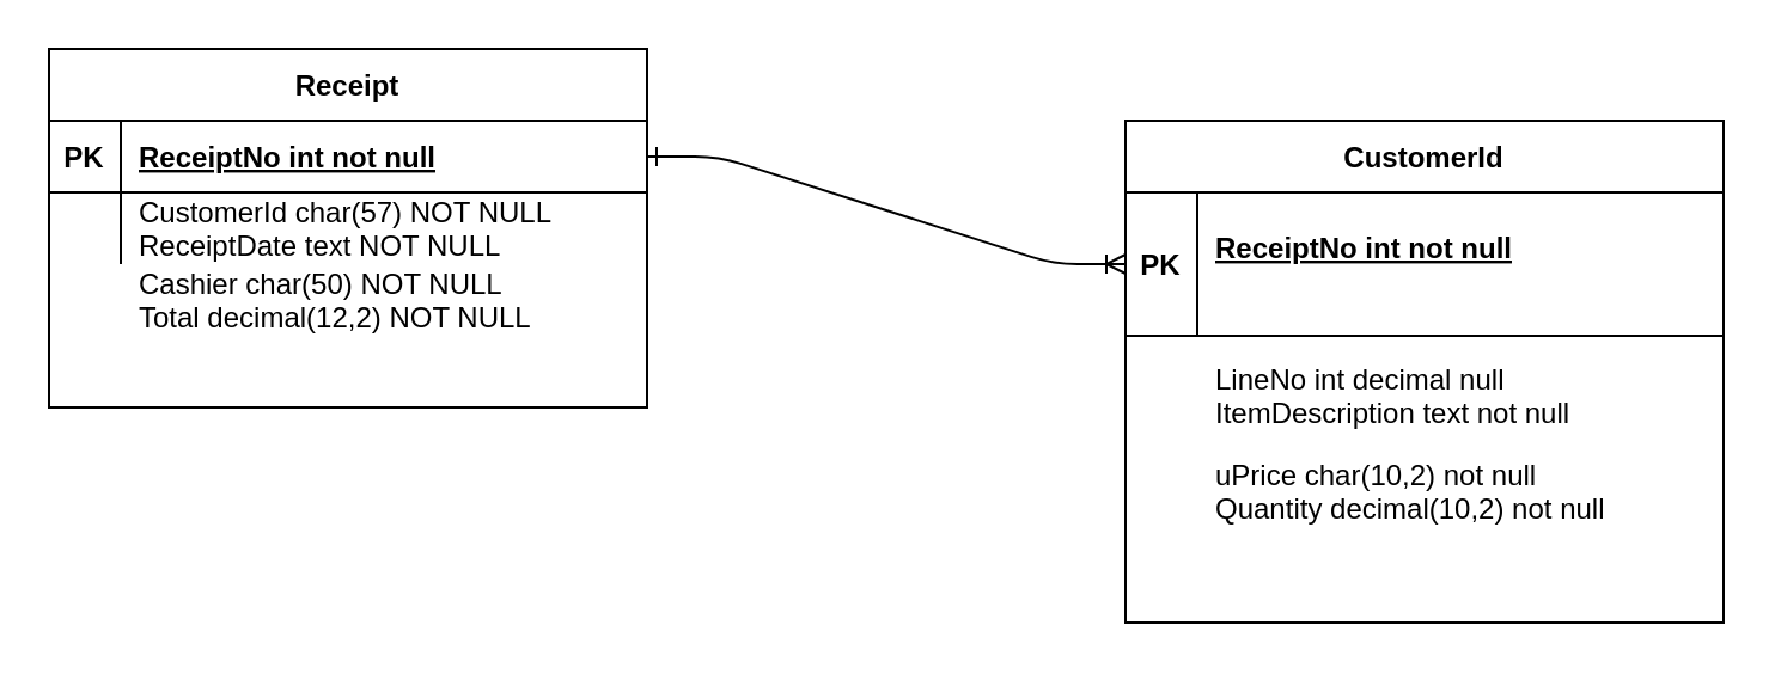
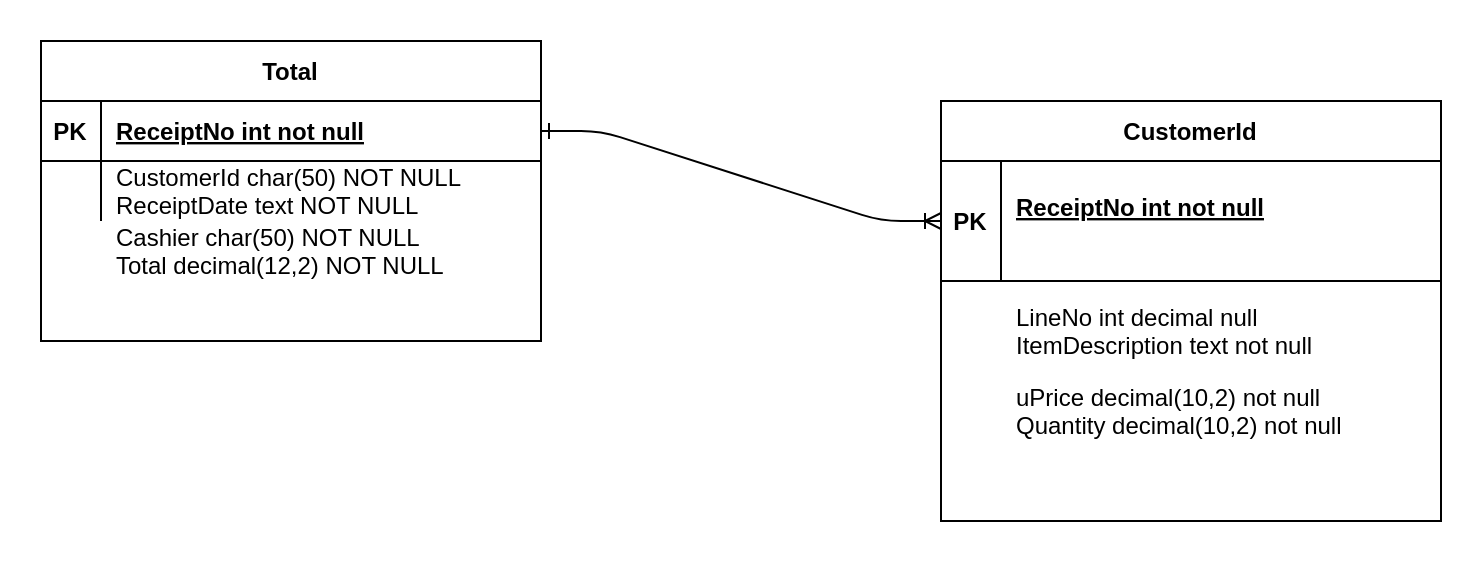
- <mxCell id="9" value="Receipt" style="shape=table;startSize=30;container=1;collapsible=1;childLayout=tableLayout;fixedRows=1;rowLines=0;fontStyle=1;align=center;resizeLast=1;" parent="1" vertex="1"><mxGeometry x="20" y="20" width="250" height="150" as="geometry" /></mxCell>
+ <mxCell id="9" value="Total" style="shape=table;startSize=30;container=1;collapsible=1;childLayout=tableLayout;fixedRows=1;rowLines=0;fontStyle=1;align=center;resizeLast=1;" parent="1" vertex="1"><mxGeometry x="20" y="20" width="250" height="150" as="geometry" /></mxCell>
- <mxCell id="15" value="CustomerId char(57) NOT NULL&#10;ReceiptDate text NOT NULL" style="shape=partialRectangle;overflow=hidden;connectable=0;fillColor=none;top=0;left=0;bottom=0;right=0;align=left;spacingLeft=6;" parent="13" vertex="1"><mxGeometry x="30" width="220" height="30" as="geometry" /></mxCell>
+ <mxCell id="15" value="CustomerId char(50) NOT NULL&#10;ReceiptDate text NOT NULL" style="shape=partialRectangle;overflow=hidden;connectable=0;fillColor=none;top=0;left=0;bottom=0;right=0;align=left;spacingLeft=6;" parent="13" vertex="1"><mxGeometry x="30" width="220" height="30" as="geometry" /></mxCell>
- <mxCell id="19" value="uPrice char(10,2) not null&#10;Quantity decimal(10,2) not null" style="shape=partialRectangle;overflow=hidden;connectable=0;fillColor=none;top=0;left=0;bottom=0;right=0;align=left;spacingLeft=6;" vertex="1" parent="1"><mxGeometry x="500" y="180" width="220" height="50" as="geometry" /></mxCell>
+ <mxCell id="19" value="uPrice decimal(10,2) not null&#10;Quantity decimal(10,2) not null" style="shape=partialRectangle;overflow=hidden;connectable=0;fillColor=none;top=0;left=0;bottom=0;right=0;align=left;spacingLeft=6;" vertex="1" parent="1"><mxGeometry x="500" y="180" width="220" height="50" as="geometry" /></mxCell>
